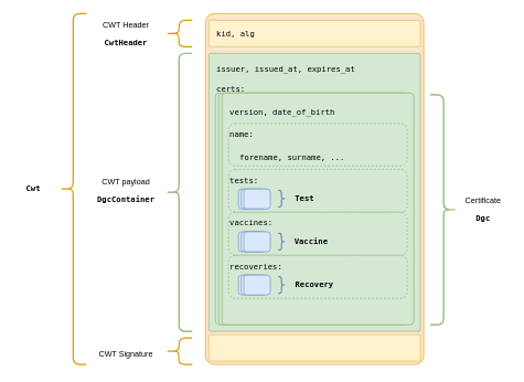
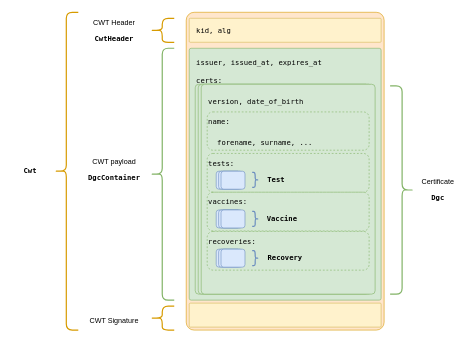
- <mxCell id="10" value="&lt;p&gt;CWT payload&lt;/p&gt;&lt;pre&gt;&lt;b&gt;DgcContainer&lt;/b&gt;&lt;/pre&gt;" style="text;html=1;strokeColor=none;fillColor=#FFFFFFAA;align=center;verticalAlign=middle;whiteSpace=wrap;rounded=1;" vertex="1" parent="1"><mxGeometry x="140" y="262.69" width="100" height="50" as="geometry" /></mxCell>
+ <mxCell id="10" value="&lt;p&gt;CWT payload&lt;/p&gt;&lt;pre&gt;&lt;b&gt;DgcContainer&lt;/b&gt;&lt;/pre&gt;" style="text;html=1;strokeColor=none;fillColor=#FFFFFFAA;align=center;verticalAlign=middle;whiteSpace=wrap;rounded=1;" vertex="1" parent="1"><mxGeometry x="140" y="262.69" width="100" height="40" as="geometry" /></mxCell>
